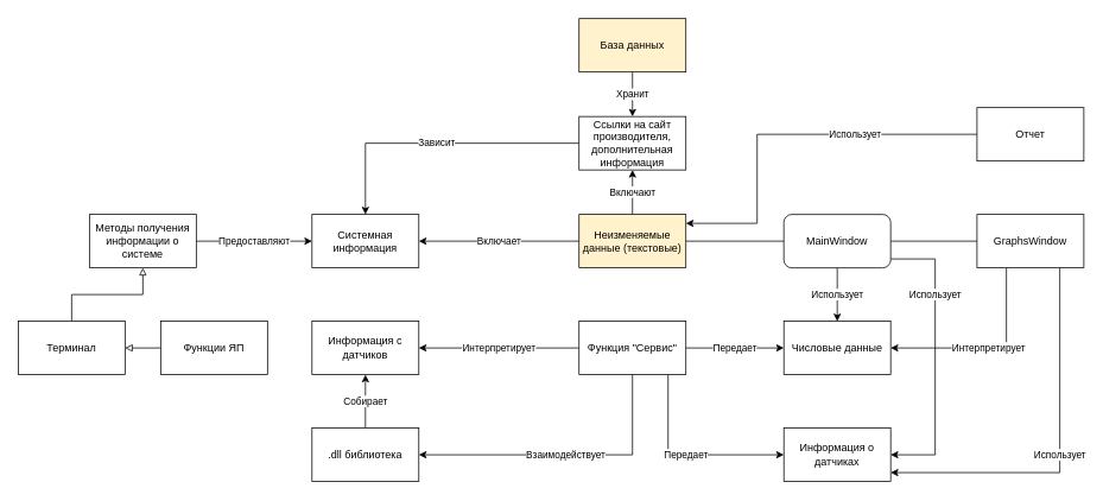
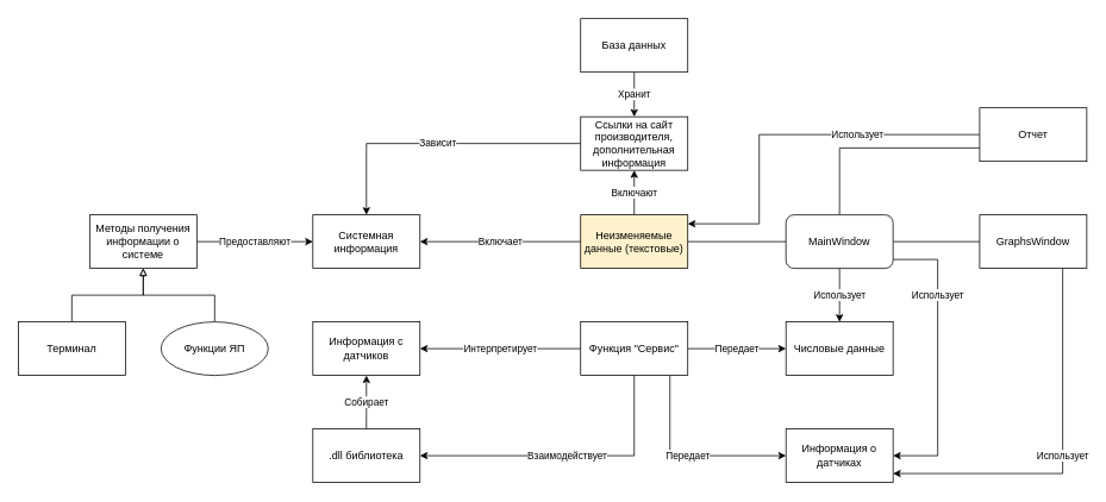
- <mxCell id="29" value="База данных" style="rounded=0;whiteSpace=wrap;html=1;fillColor=#fff2cc;" vertex="1" parent="1"><mxGeometry x="650" y="20" width="120" height="60" as="geometry" /></mxCell>
+ <mxCell id="29" value="База данных" style="rounded=0;whiteSpace=wrap;html=1;" vertex="1" parent="1"><mxGeometry x="650" y="20" width="120" height="60" as="geometry" /></mxCell>
+ <mxCell id="18" style="edgeStyle=orthogonalEdgeStyle;rounded=0;orthogonalLoop=1;jettySize=auto;html=1;entryX=0;entryY=0.75;entryDx=0;entryDy=0;endArrow=none;endFill=0;" edge="1" parent="1" source="20" target="22"><mxGeometry relative="1" as="geometry"><Array as="points"><mxPoint x="940" y="165" /></Array></mxGeometry></mxCell>
- <mxCell id="12" value="Интерпретирует" style="edgeStyle=orthogonalEdgeStyle;rounded=0;orthogonalLoop=1;jettySize=auto;html=1;" edge="1" parent="1" source="14" target="11"><mxGeometry relative="1" as="geometry"><Array as="points"><mxPoint x="1130" y="390" /></Array></mxGeometry></mxCell>
- <mxCell id="35" style="edgeStyle=orthogonalEdgeStyle;rounded=0;orthogonalLoop=1;jettySize=auto;html=1;endArrow=block;endFill=0;" edge="1" parent="1" source="36" target="34"><mxGeometry relative="1" as="geometry" /></mxCell>
+ <mxCell id="35" style="edgeStyle=orthogonalEdgeStyle;rounded=0;orthogonalLoop=1;jettySize=auto;html=1;endArrow=block;endFill=0;" edge="1" parent="1" source="36" target="32"><mxGeometry relative="1" as="geometry" /></mxCell>
- <mxCell id="36" value="Функции ЯП" style="rounded=0;whiteSpace=wrap;html=1;" vertex="1" parent="1"><mxGeometry x="180" y="360" width="120" height="60" as="geometry" /></mxCell>
+ <mxCell id="36" value="Функции ЯП" style="ellipse;whiteSpace=wrap;html=1;" vertex="1" parent="1"><mxGeometry x="180" y="360" width="120" height="60" as="geometry" /></mxCell>
